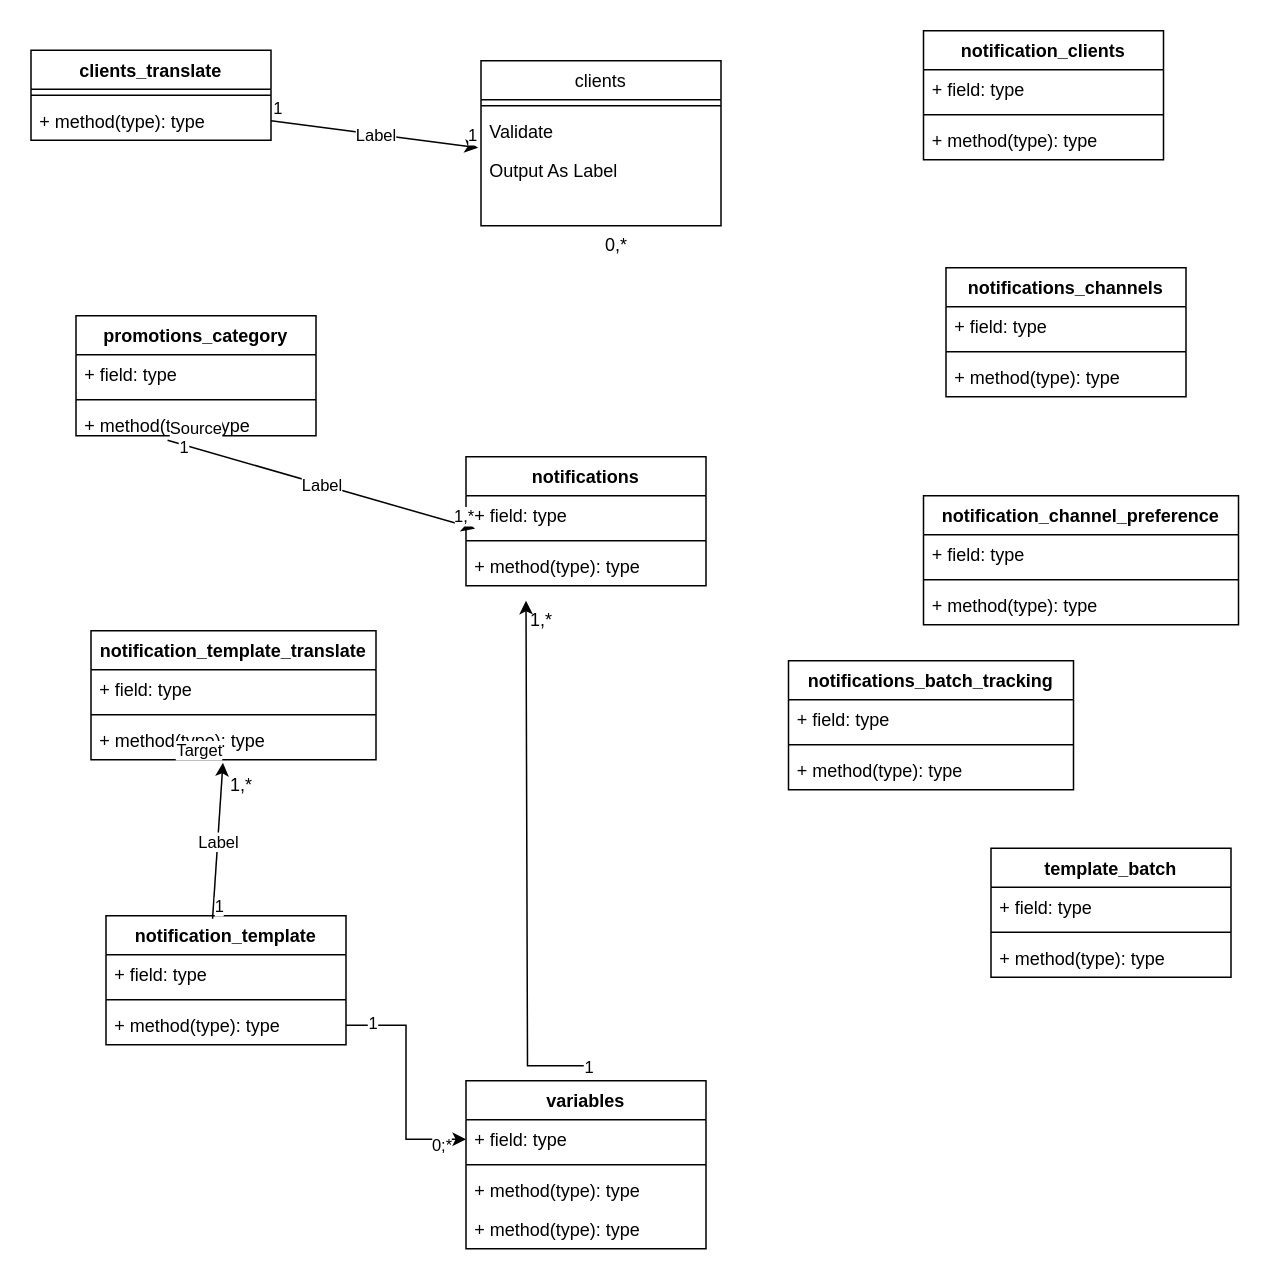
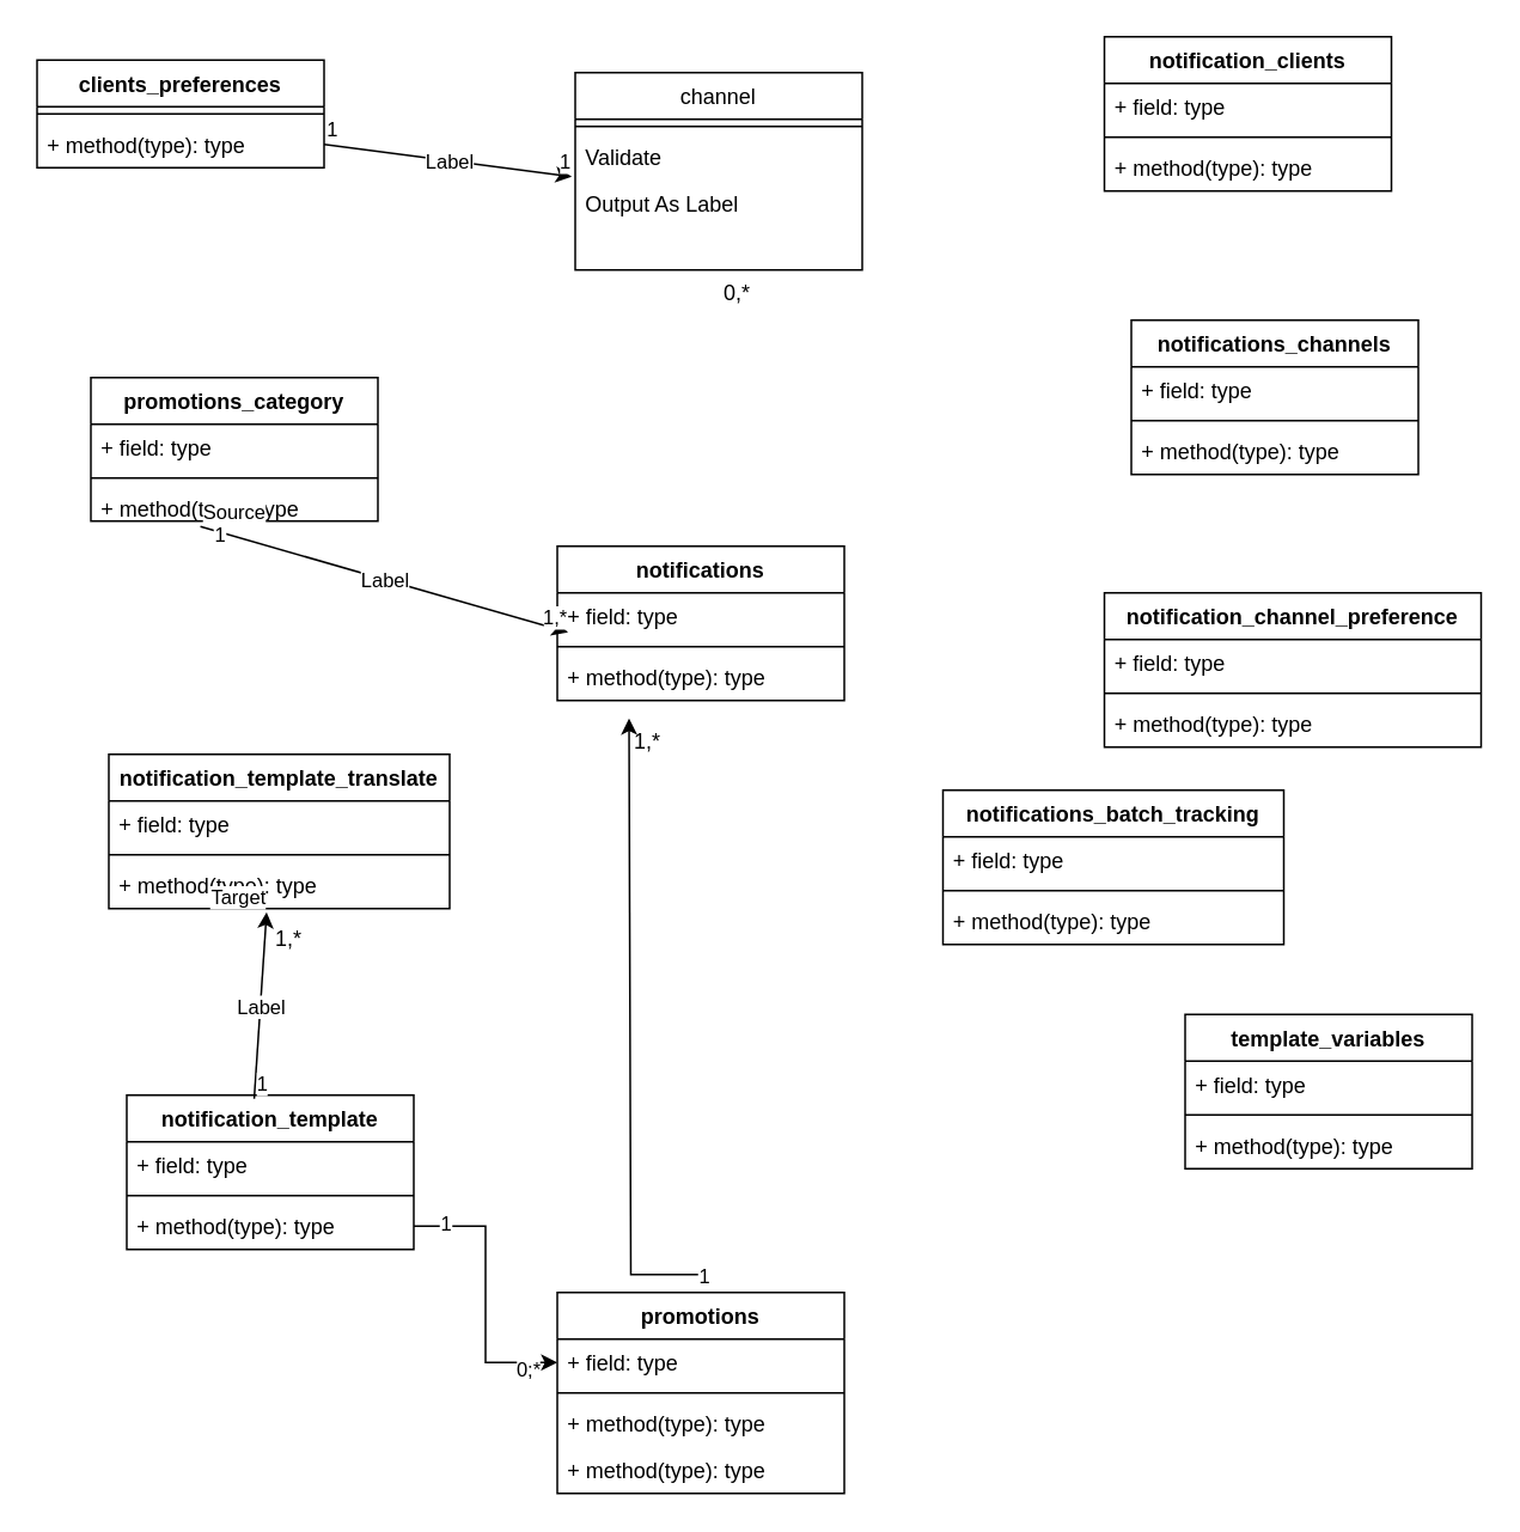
- <mxCell id="6" value="clients_translate" style="swimlane;fontStyle=1;align=center;verticalAlign=top;childLayout=stackLayout;horizontal=1;startSize=26;horizontalStack=0;resizeParent=1;resizeParentMax=0;resizeLast=0;collapsible=1;marginBottom=0;whiteSpace=wrap;html=1;" vertex="1" parent="1"><mxGeometry y="33" width="160" height="60" as="geometry" x="20" /></mxCell>
+ <mxCell id="6" value="clients_preferences" style="swimlane;fontStyle=1;align=center;verticalAlign=top;childLayout=stackLayout;horizontal=1;startSize=26;horizontalStack=0;resizeParent=1;resizeParentMax=0;resizeLast=0;collapsible=1;marginBottom=0;whiteSpace=wrap;html=1;" vertex="1" parent="1"><mxGeometry y="33" width="160" height="60" as="geometry" x="20" /></mxCell>
- <mxCell id="2" value="clients" style="swimlane;fontStyle=0;align=center;verticalAlign=top;childLayout=stackLayout;horizontal=1;startSize=26;horizontalStack=0;resizeParent=1;resizeLast=0;collapsible=1;marginBottom=0;rounded=0;shadow=0;strokeWidth=1;" parent="1" vertex="1"><mxGeometry x="320" y="40" width="160" height="110" as="geometry"><mxRectangle x="550" y="140" width="160" height="26" as="alternateBounds" /></mxGeometry></mxCell>
+ <mxCell id="2" value="channel" style="swimlane;fontStyle=0;align=center;verticalAlign=top;childLayout=stackLayout;horizontal=1;startSize=26;horizontalStack=0;resizeParent=1;resizeLast=0;collapsible=1;marginBottom=0;rounded=0;shadow=0;strokeWidth=1;" parent="1" vertex="1"><mxGeometry x="320" y="40" width="160" height="110" as="geometry"><mxRectangle x="550" y="140" width="160" height="26" as="alternateBounds" /></mxGeometry></mxCell>
- <mxCell id="48" value="template_batch" style="swimlane;fontStyle=1;align=center;verticalAlign=top;childLayout=stackLayout;horizontal=1;startSize=26;horizontalStack=0;resizeParent=1;resizeParentMax=0;resizeLast=0;collapsible=1;marginBottom=0;whiteSpace=wrap;html=1;" vertex="1" parent="1"><mxGeometry x="660" y="565" width="160" height="86" as="geometry" /></mxCell>
+ <mxCell id="48" value="template_variables" style="swimlane;fontStyle=1;align=center;verticalAlign=top;childLayout=stackLayout;horizontal=1;startSize=26;horizontalStack=0;resizeParent=1;resizeParentMax=0;resizeLast=0;collapsible=1;marginBottom=0;whiteSpace=wrap;html=1;" vertex="1" parent="1"><mxGeometry x="660" y="565" width="160" height="86" as="geometry" /></mxCell>
- <mxCell id="19" value="variables" style="swimlane;fontStyle=1;align=center;verticalAlign=top;childLayout=stackLayout;horizontal=1;startSize=26;horizontalStack=0;resizeParent=1;resizeParentMax=0;resizeLast=0;collapsible=1;marginBottom=0;whiteSpace=wrap;html=1;" vertex="1" parent="1"><mxGeometry x="310" y="720" width="160" height="112" as="geometry" /></mxCell>
+ <mxCell id="19" value="promotions" style="swimlane;fontStyle=1;align=center;verticalAlign=top;childLayout=stackLayout;horizontal=1;startSize=26;horizontalStack=0;resizeParent=1;resizeParentMax=0;resizeLast=0;collapsible=1;marginBottom=0;whiteSpace=wrap;html=1;" vertex="1" parent="1"><mxGeometry x="310" y="720" width="160" height="112" as="geometry" /></mxCell>
